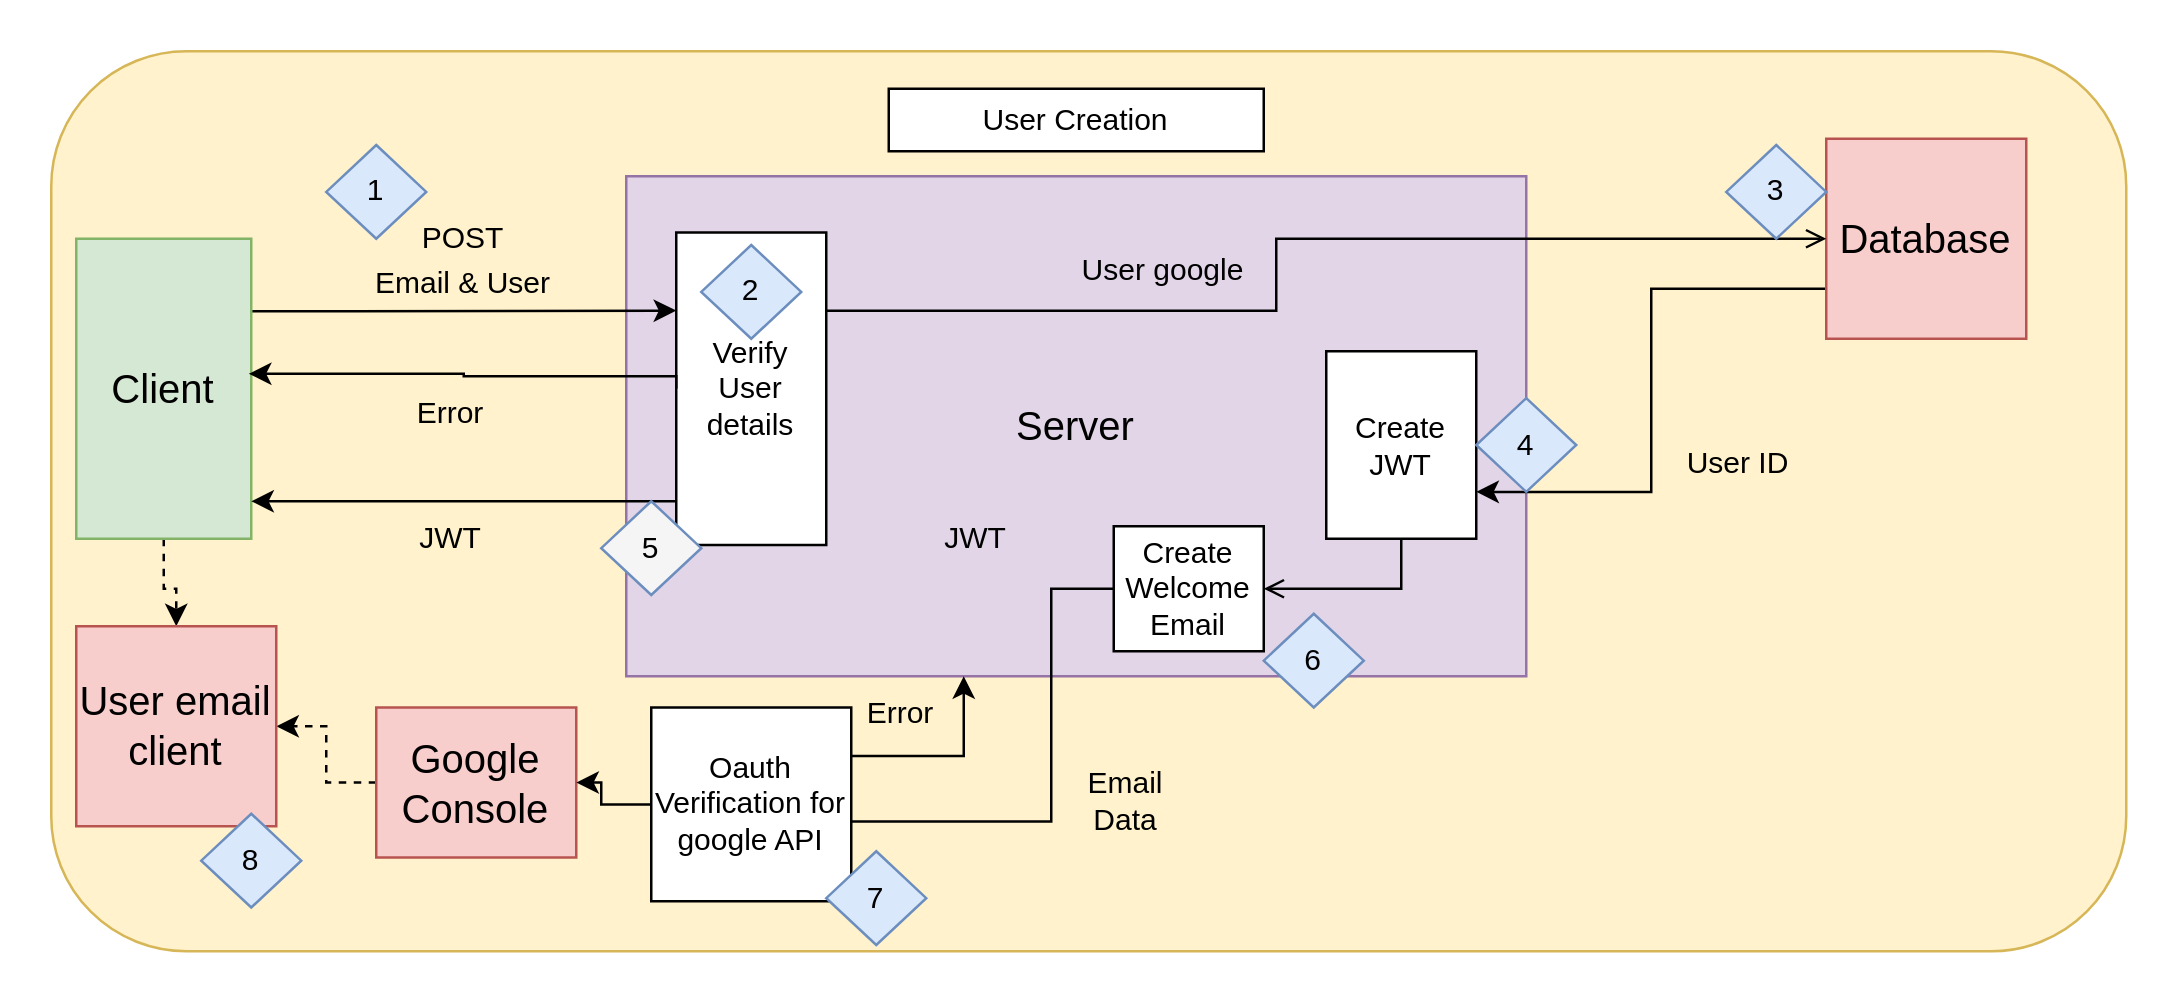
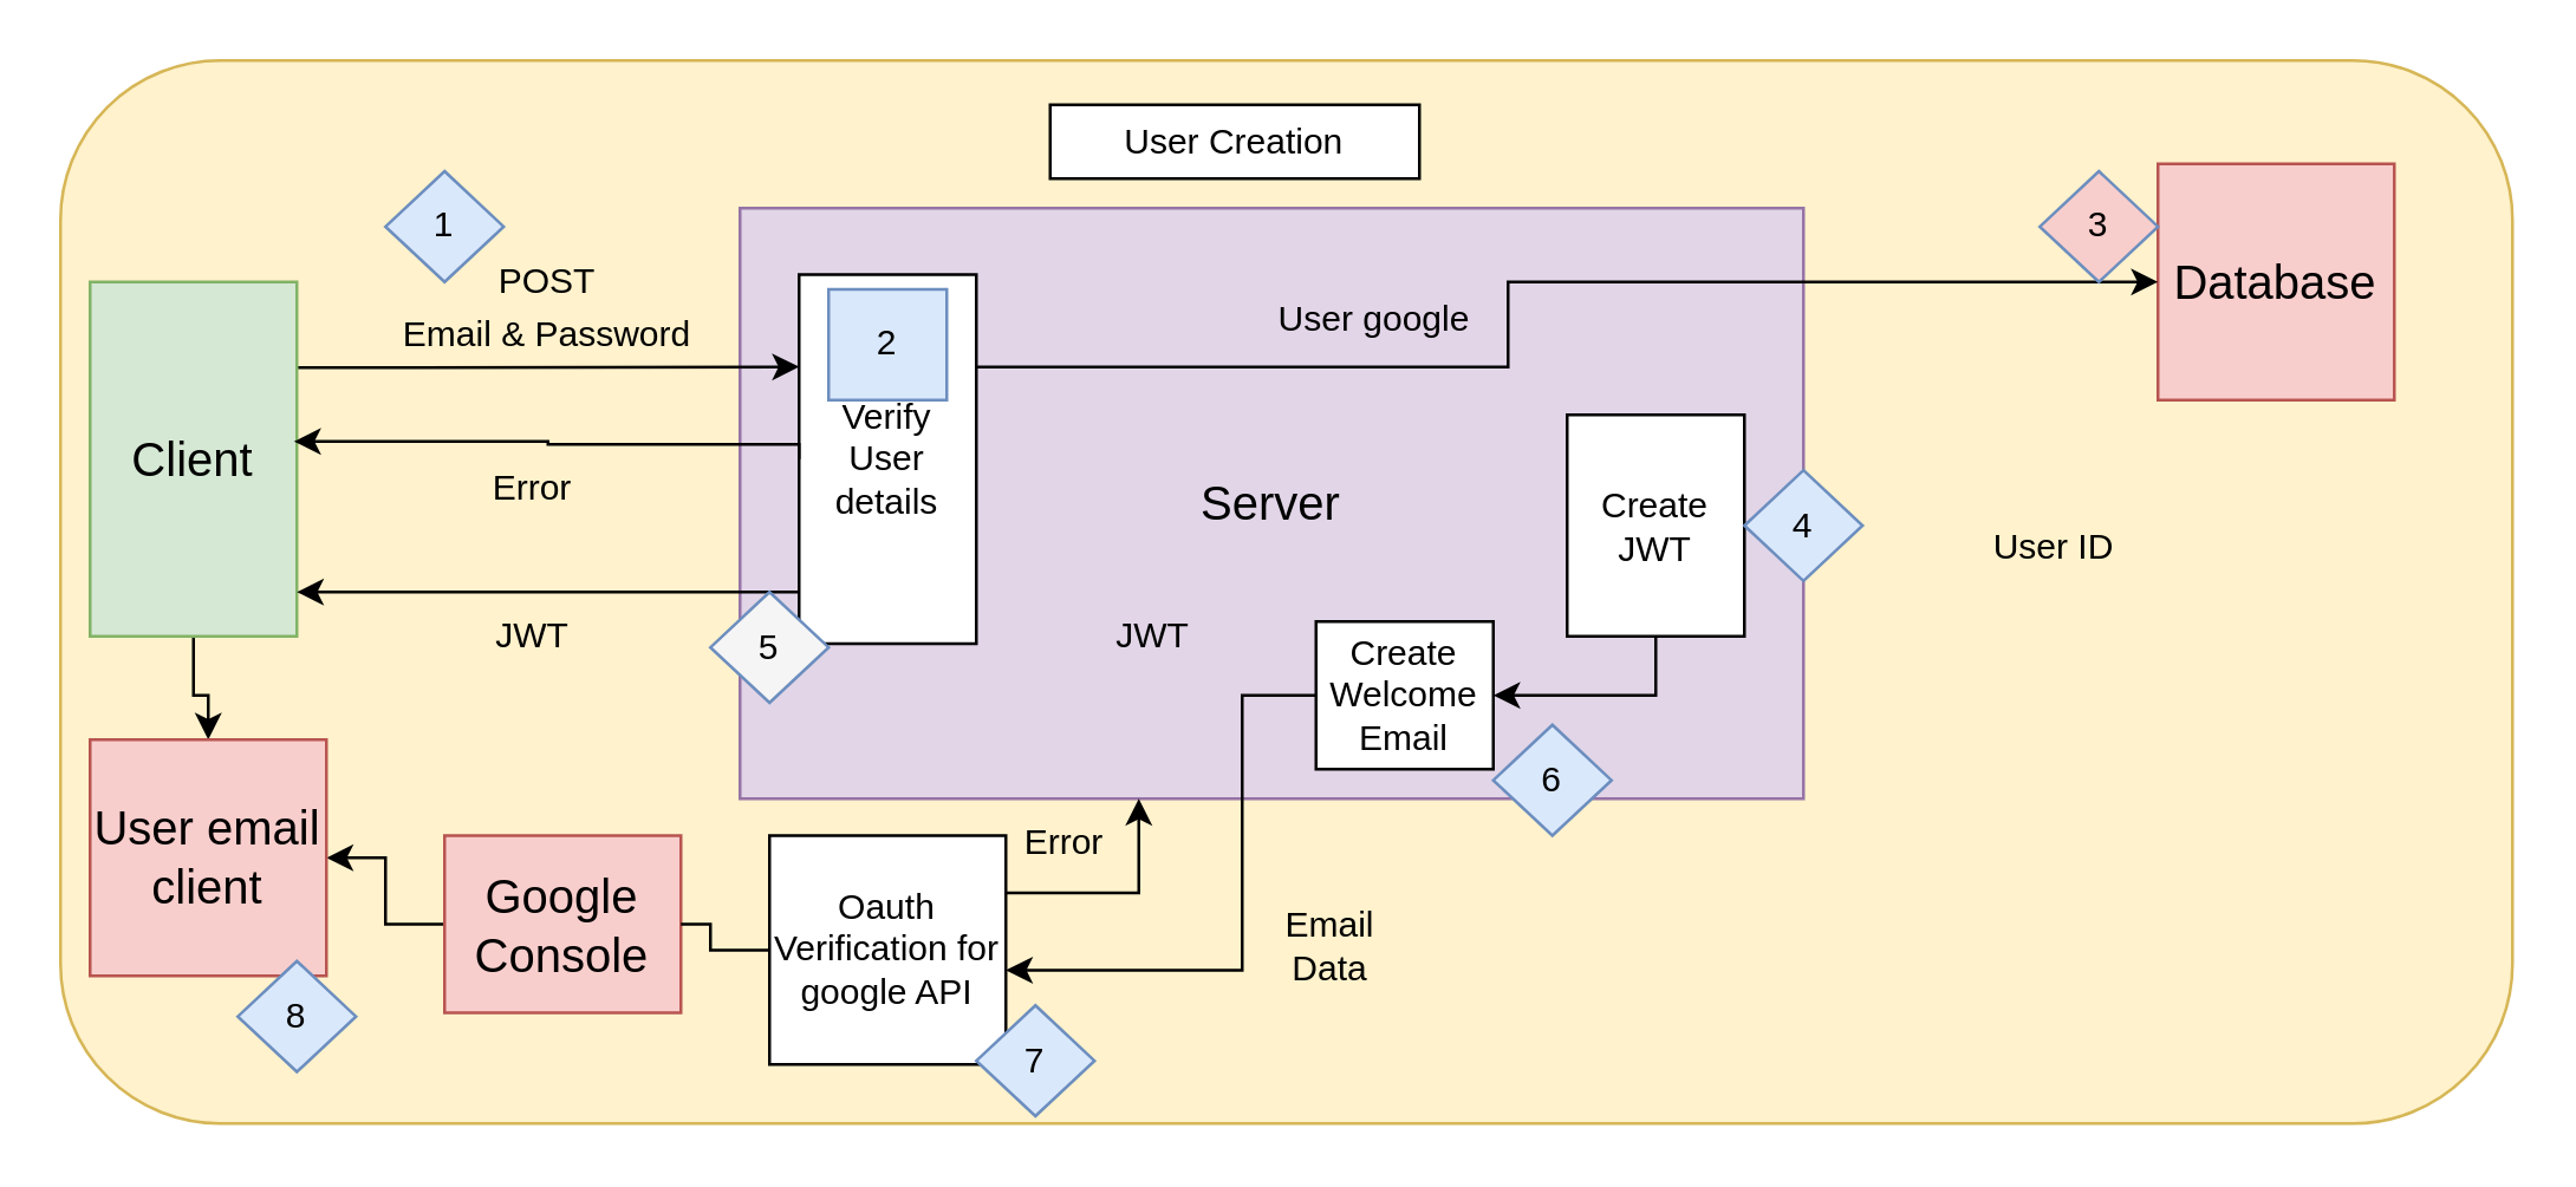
- <mxCell id="7" value="User Creation" style="rounded=0;whiteSpace=wrap;html=1;" vertex="1" parent="1"><mxGeometry x="355" y="35" width="150" height="25" as="geometry" /></mxCell>
+ <mxCell id="7" value="User Creation" style="rounded=0;whiteSpace=wrap;html=1;" vertex="1" parent="1"><mxGeometry x="355" y="35" width="125" height="25" as="geometry" /></mxCell>
- <mxCell id="35" value="3" style="rhombus;whiteSpace=wrap;html=1;fillColor=#dae8fc;strokeColor=#6c8ebf;" vertex="1" parent="1"><mxGeometry x="690" y="57.5" width="40" height="37.5" as="geometry" /></mxCell>
+ <mxCell id="35" value="3" style="rhombus;whiteSpace=wrap;html=1;fillColor=#f8cecc;strokeColor=#6c8ebf;" vertex="1" parent="1"><mxGeometry x="690" y="57.5" width="40" height="37.5" as="geometry" /></mxCell>
- <mxCell id="10" style="edgeStyle=orthogonalEdgeStyle;rounded=0;orthogonalLoop=1;jettySize=auto;html=1;exitX=1;exitY=0.25;exitDx=0;exitDy=0;entryX=0;entryY=0.5;entryDx=0;entryDy=0;endArrow=open;" edge="1" parent="1" source="12" target="9"><mxGeometry relative="1" as="geometry"><Array as="points"><mxPoint x="510" y="124" /><mxPoint x="510" y="95" /></Array></mxGeometry></mxCell>
+ <mxCell id="10" style="edgeStyle=orthogonalEdgeStyle;rounded=0;orthogonalLoop=1;jettySize=auto;html=1;exitX=1;exitY=0.25;exitDx=0;exitDy=0;entryX=0;entryY=0.5;entryDx=0;entryDy=0;" edge="1" parent="1" source="12" target="9"><mxGeometry relative="1" as="geometry"><Array as="points"><mxPoint x="510" y="124" /><mxPoint x="510" y="95" /></Array></mxGeometry></mxCell>
- <mxCell id="16" value="Email &amp;amp; User" style="text;html=1;align=center;verticalAlign=middle;whiteSpace=wrap;rounded=0;" vertex="1" parent="1"><mxGeometry x="130" y="97.5" width="110" height="30" as="geometry" /></mxCell>
+ <mxCell id="16" value="Email &amp;amp; Password" style="text;html=1;align=center;verticalAlign=middle;whiteSpace=wrap;rounded=0;" vertex="1" parent="1"><mxGeometry x="130" y="97.5" width="110" height="30" as="geometry" /></mxCell>
- <mxCell id="19" value="2" style="rhombus;whiteSpace=wrap;html=1;fillColor=#dae8fc;strokeColor=#6c8ebf;" vertex="1" parent="1"><mxGeometry x="280" y="97.5" width="40" height="37.5" as="geometry" /></mxCell>
+ <mxCell id="19" value="2" style="whiteSpace=wrap;html=1;fillColor=#dae8fc;strokeColor=#6c8ebf;rounded=0;" vertex="1" parent="1"><mxGeometry x="280" y="97.5" width="40" height="37.5" as="geometry" /></mxCell>
- <mxCell id="8" style="edgeStyle=orthogonalEdgeStyle;rounded=0;orthogonalLoop=1;jettySize=auto;html=1;exitX=0;exitY=0.75;exitDx=0;exitDy=0;entryX=1;entryY=0.75;entryDx=0;entryDy=0;" edge="1" parent="1" source="9" target="14"><mxGeometry relative="1" as="geometry" /></mxCell>
- <mxCell id="5" style="edgeStyle=orthogonalEdgeStyle;rounded=0;orthogonalLoop=1;jettySize=auto;html=1;dashed=1;" edge="1" parent="1" source="6" target="23"><mxGeometry relative="1" as="geometry" /></mxCell>
+ <mxCell id="5" style="edgeStyle=orthogonalEdgeStyle;rounded=0;orthogonalLoop=1;jettySize=auto;html=1;" edge="1" parent="1" source="6" target="23"><mxGeometry relative="1" as="geometry" /></mxCell>
- <mxCell id="13" style="edgeStyle=orthogonalEdgeStyle;rounded=0;orthogonalLoop=1;jettySize=auto;html=1;exitX=0.5;exitY=1;exitDx=0;exitDy=0;endArrow=open;" edge="1" parent="1" source="14" target="26"><mxGeometry relative="1" as="geometry" /></mxCell>
+ <mxCell id="13" style="edgeStyle=orthogonalEdgeStyle;rounded=0;orthogonalLoop=1;jettySize=auto;html=1;exitX=0.5;exitY=1;exitDx=0;exitDy=0;" edge="1" parent="1" source="14" target="26"><mxGeometry relative="1" as="geometry" /></mxCell>
- <mxCell id="21" style="edgeStyle=orthogonalEdgeStyle;rounded=0;orthogonalLoop=1;jettySize=auto;html=1;dashed=1;" edge="1" parent="1" source="22" target="23"><mxGeometry relative="1" as="geometry" /></mxCell>
+ <mxCell id="21" style="edgeStyle=orthogonalEdgeStyle;rounded=0;orthogonalLoop=1;jettySize=auto;html=1;" edge="1" parent="1" source="22" target="23"><mxGeometry relative="1" as="geometry" /></mxCell>
- <mxCell id="27" style="edgeStyle=orthogonalEdgeStyle;rounded=0;orthogonalLoop=1;jettySize=auto;html=1;entryX=1;entryY=0.5;entryDx=0;entryDy=0;" edge="1" parent="1" source="28" target="22"><mxGeometry relative="1" as="geometry" /></mxCell>
+ <mxCell id="27" style="edgeStyle=orthogonalEdgeStyle;rounded=0;orthogonalLoop=1;jettySize=auto;html=1;entryX=1;entryY=0.5;entryDx=0;entryDy=0;endArrow=none;" edge="1" parent="1" source="28" target="22"><mxGeometry relative="1" as="geometry" /></mxCell>
- <mxCell id="29" style="edgeStyle=orthogonalEdgeStyle;rounded=0;orthogonalLoop=1;jettySize=auto;html=1;entryX=1;entryY=0.588;entryDx=0;entryDy=0;entryPerimeter=0;endArrow=none;" edge="1" parent="1" source="26" target="28"><mxGeometry relative="1" as="geometry"><Array as="points"><mxPoint x="420" y="235" /><mxPoint x="420" y="328" /></Array></mxGeometry></mxCell>
+ <mxCell id="29" style="edgeStyle=orthogonalEdgeStyle;rounded=0;orthogonalLoop=1;jettySize=auto;html=1;entryX=1;entryY=0.588;entryDx=0;entryDy=0;entryPerimeter=0;" edge="1" parent="1" source="26" target="28"><mxGeometry relative="1" as="geometry"><Array as="points"><mxPoint x="420" y="235" /><mxPoint x="420" y="328" /></Array></mxGeometry></mxCell>
